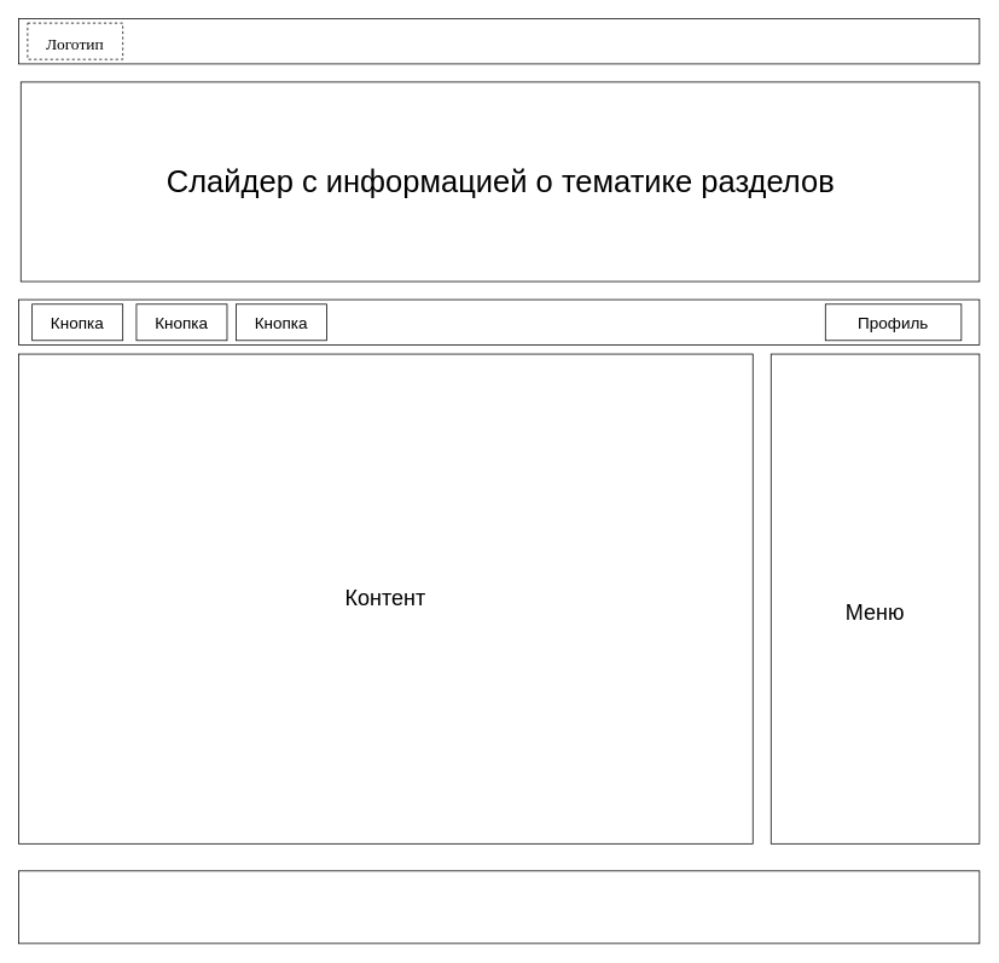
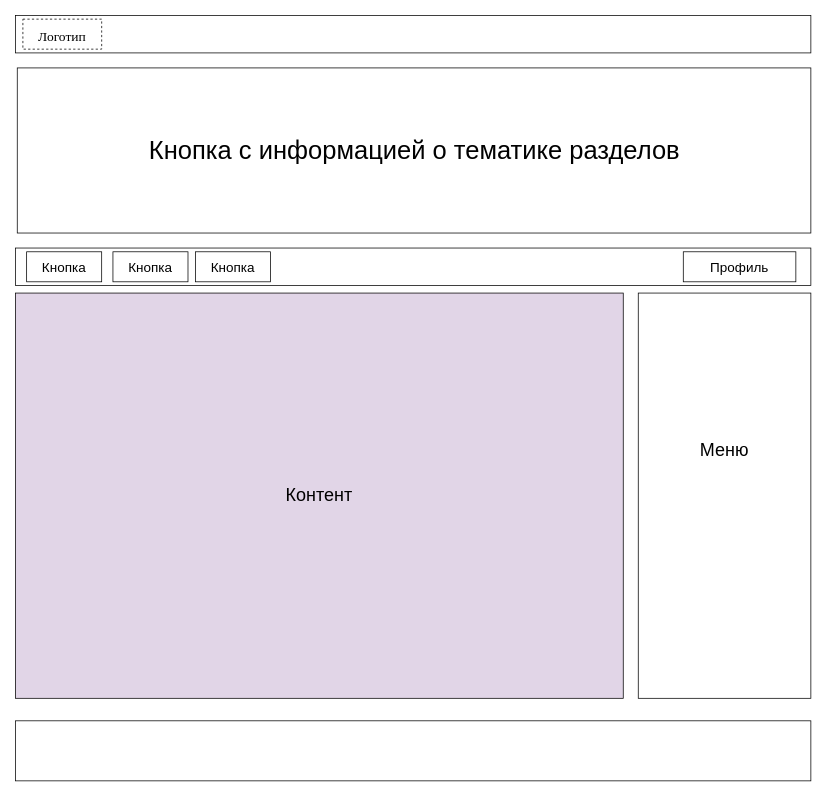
- <mxCell id="14" value="Слайдер с информацией о тематике разделов" style="rounded=0;whiteSpace=wrap;html=1;fontSize=34;" vertex="1" parent="1"><mxGeometry x="22.5" y="90" width="1057.5" height="220" as="geometry" /></mxCell>
+ <mxCell id="14" value="Кнопка с информацией о тематике разделов" style="rounded=0;whiteSpace=wrap;html=1;fontSize=34;" vertex="1" parent="1"><mxGeometry x="22.5" y="90" width="1057.5" height="220" as="geometry" /></mxCell>
- <mxCell id="7" value="&lt;font style=&quot;font-size: 24px;&quot;&gt;Контент&lt;/font&gt;" style="rounded=0;whiteSpace=wrap;html=1;" parent="1" vertex="1"><mxGeometry x="20" y="390" width="810" height="540" as="geometry" /></mxCell>
+ <mxCell id="7" value="&lt;font style=&quot;font-size: 24px;&quot;&gt;Контент&lt;/font&gt;" style="rounded=0;whiteSpace=wrap;html=1;fillColor=#e1d5e7;" parent="1" vertex="1"><mxGeometry x="20" y="390" width="810" height="540" as="geometry" /></mxCell>
- <mxCell id="8" value="&lt;font style=&quot;font-size: 24px;&quot;&gt;Меню&lt;/font&gt;" style="text;html=1;strokeColor=none;fillColor=none;align=center;verticalAlign=middle;whiteSpace=wrap;rounded=0;" parent="1" vertex="1"><mxGeometry x="935" y="660" width="60" height="30" as="geometry" /></mxCell>
+ <mxCell id="8" value="&lt;font style=&quot;font-size: 24px;&quot;&gt;Меню&lt;/font&gt;" style="text;html=1;strokeColor=none;fillColor=none;align=center;verticalAlign=middle;whiteSpace=wrap;rounded=0;" parent="1" vertex="1"><mxGeometry x="935" y="585" width="60" height="30" as="geometry" /></mxCell>
